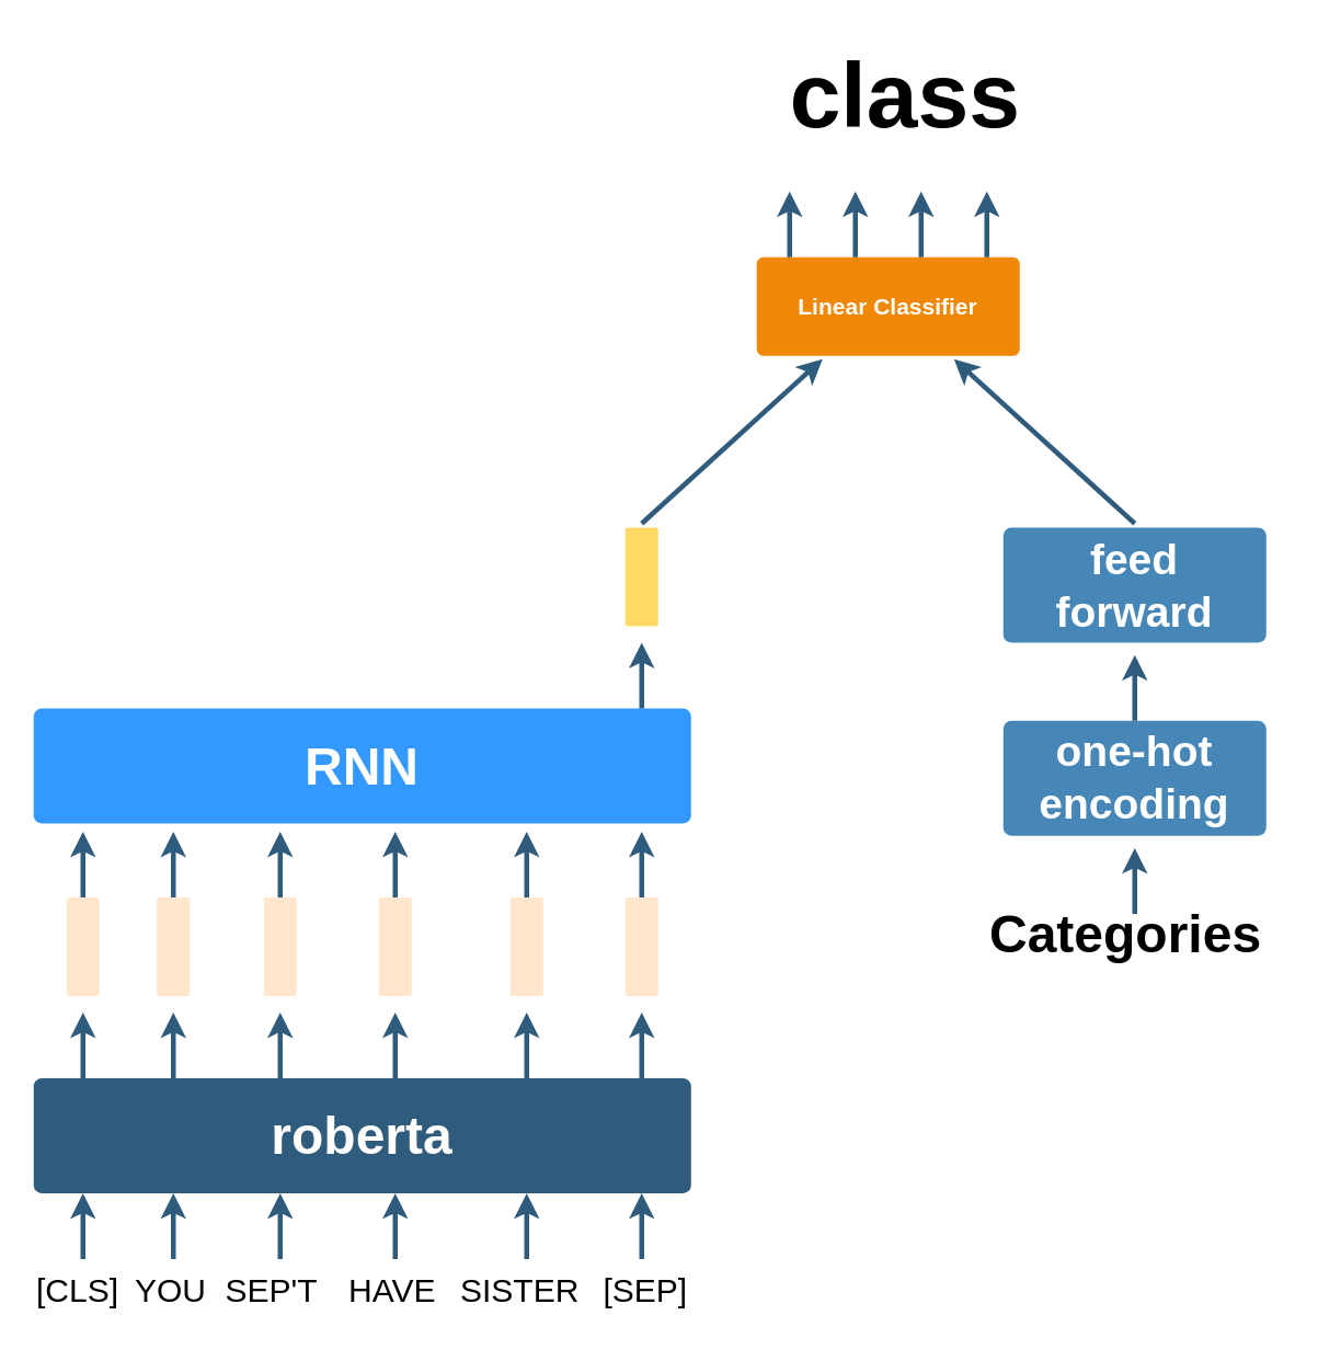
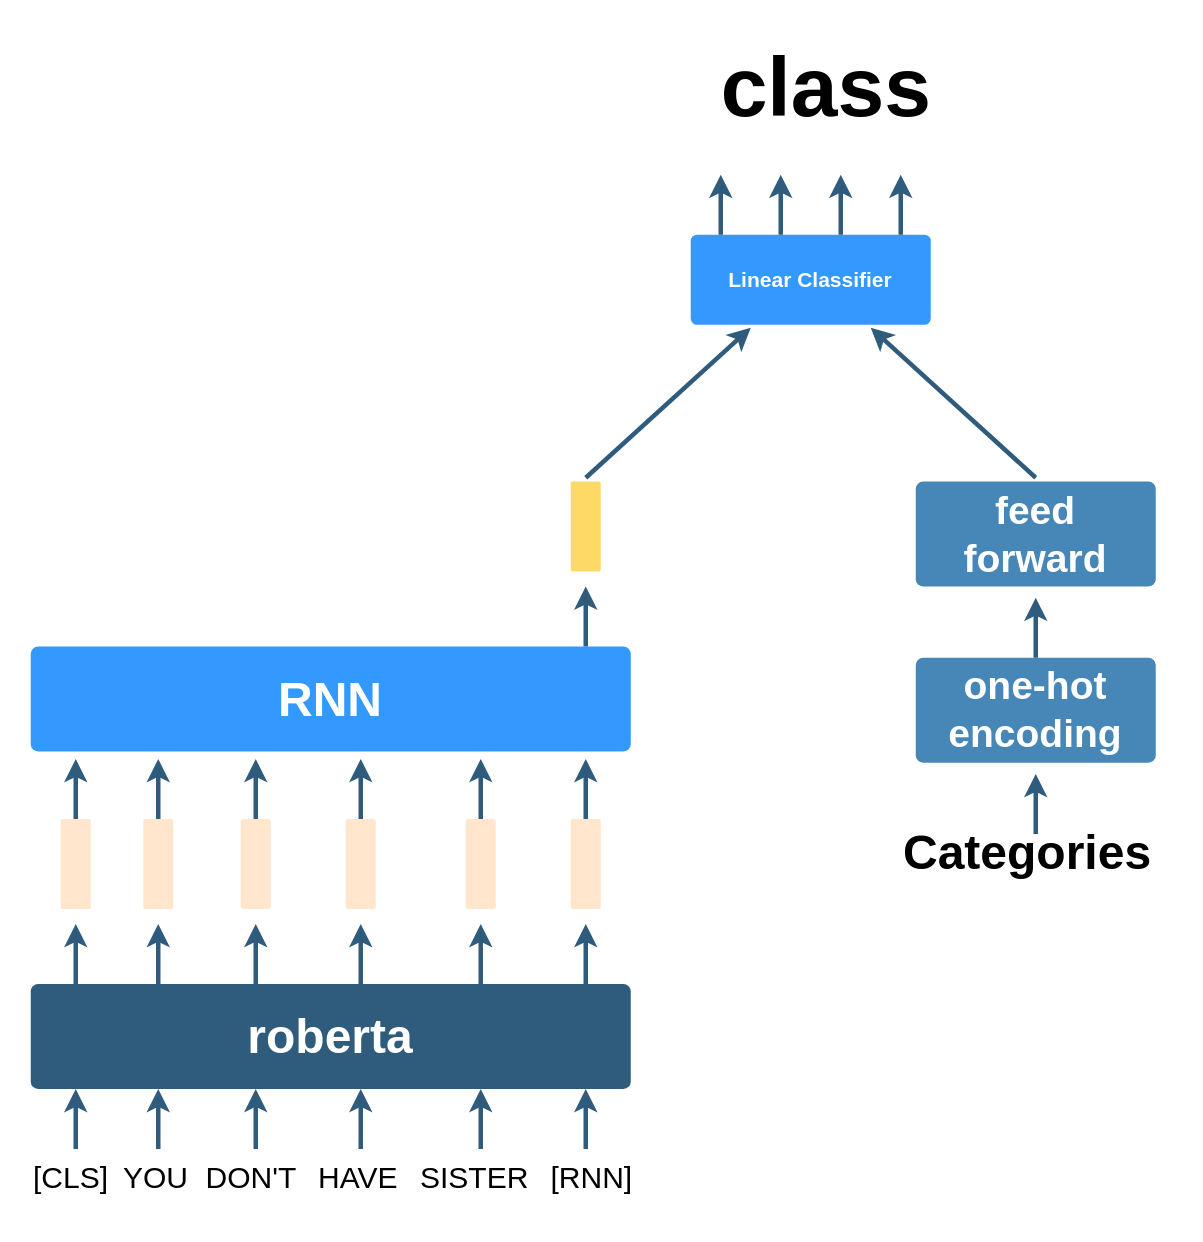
- <mxCell id="3" value="Linear Classifier" style="rounded=1;whiteSpace=wrap;html=1;shadow=0;labelBackgroundColor=none;strokeColor=none;strokeWidth=3;fillColor=#F08705;fontFamily=Helvetica;fontSize=14;fontColor=#FFFFFF;align=center;spacing=5;fontStyle=1;arcSize=7;perimeterSpacing=2;" parent="1" vertex="1"><mxGeometry x="460" y="156" width="160" height="60" as="geometry" /></mxCell>
+ <mxCell id="3" value="Linear Classifier" style="rounded=1;whiteSpace=wrap;html=1;shadow=0;labelBackgroundColor=none;strokeColor=none;strokeWidth=3;fillColor=#3399ff;fontFamily=Helvetica;fontSize=14;fontColor=#FFFFFF;align=center;spacing=5;fontStyle=1;arcSize=7;perimeterSpacing=2;" parent="1" vertex="1"><mxGeometry x="460" y="156" width="160" height="60" as="geometry" /></mxCell>
- <mxCell id="6" value="&lt;font style=&quot;font-size: 20px&quot;&gt;SEP'T&lt;/font&gt;" style="text;html=1;" vertex="1" parent="1"><mxGeometry x="135" y="765.5" width="70" height="40" as="geometry" /></mxCell>
+ <mxCell id="6" value="&lt;font style=&quot;font-size: 20px&quot;&gt;DON'T&lt;/font&gt;" style="text;html=1;" vertex="1" parent="1"><mxGeometry x="135" y="765.5" width="70" height="40" as="geometry" /></mxCell>
- <mxCell id="32" value="&lt;font style=&quot;font-size: 20px&quot;&gt;[SEP]&lt;/font&gt;" style="text;html=1;" vertex="1" parent="1"><mxGeometry x="365" y="765.5" width="50" height="40" as="geometry" /></mxCell>
+ <mxCell id="32" value="&lt;font style=&quot;font-size: 20px&quot;&gt;[RNN]&lt;/font&gt;" style="text;html=1;" vertex="1" parent="1"><mxGeometry x="365" y="765.5" width="50" height="40" as="geometry" /></mxCell>
